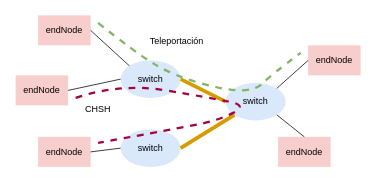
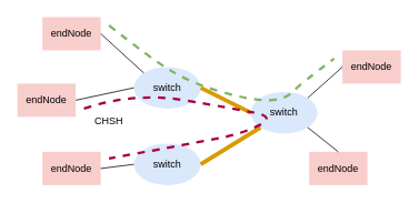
- <mxCell id="19" value="Teleportación" style="text;html=1;align=center;verticalAlign=middle;whiteSpace=wrap;rounded=0;" vertex="1" parent="1"><mxGeometry x="190" y="40" width="90" height="30" as="geometry" /></mxCell>
